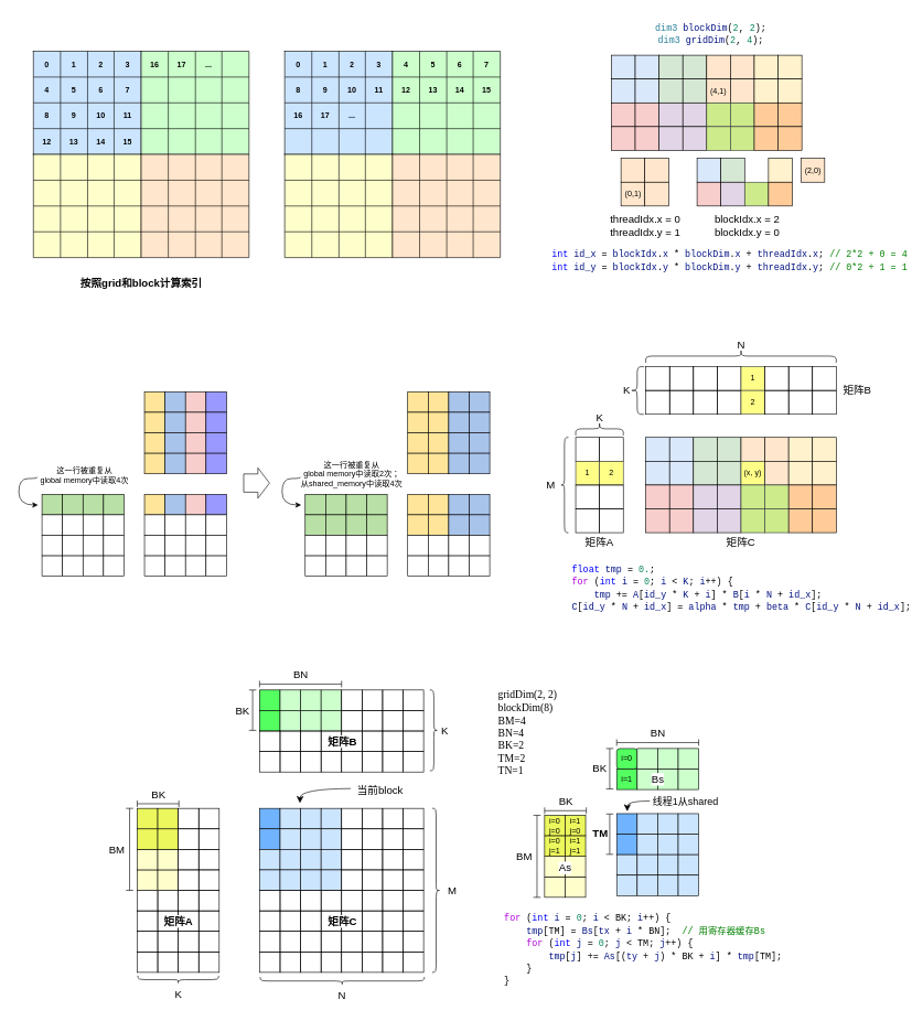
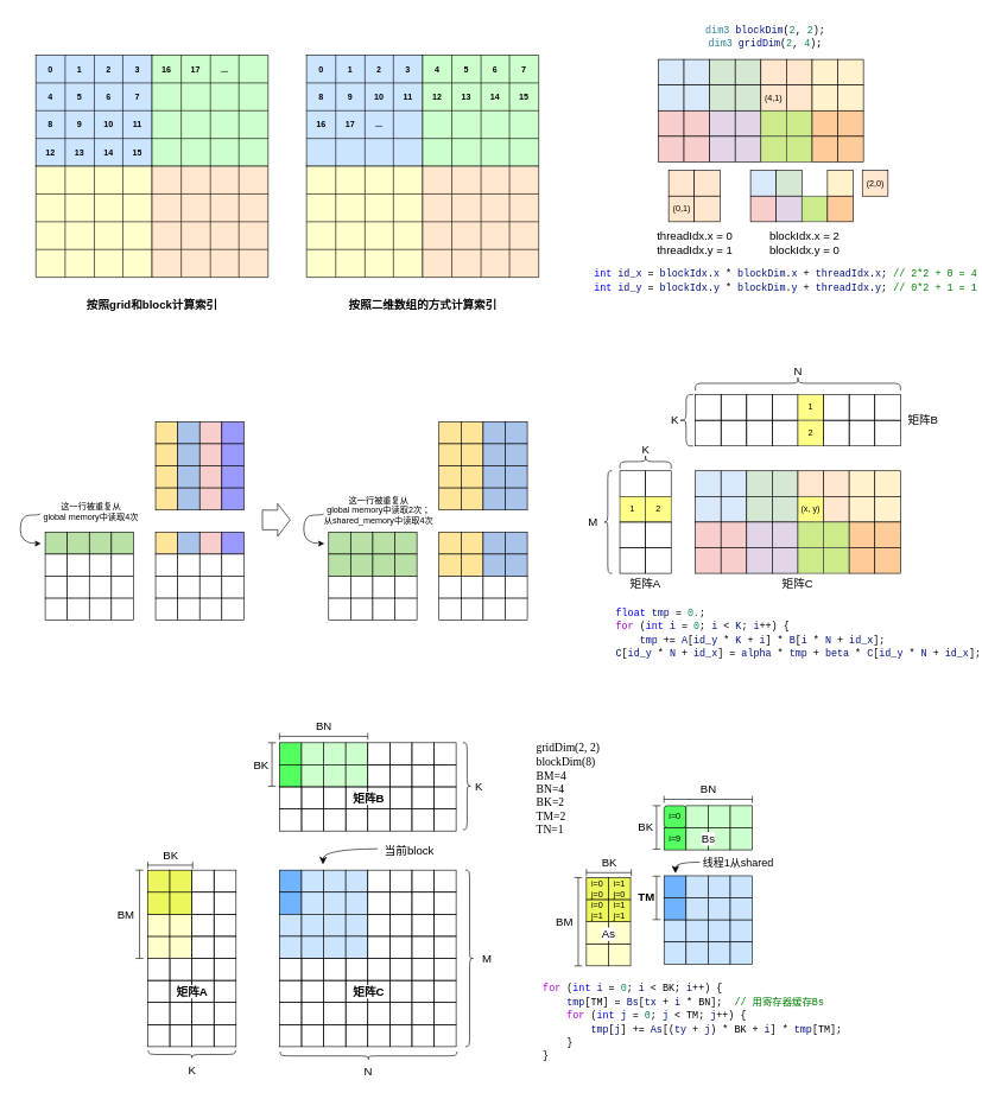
+ <mxCell id="401" value="&lt;font style=&quot;font-size: 16px;&quot;&gt;&lt;b&gt;按照二维数组的方式计算索引&lt;/b&gt;&lt;/font&gt;" style="text;html=1;align=center;verticalAlign=middle;resizable=0;points=[];autosize=1;strokeColor=none;fillColor=none;" parent="228" vertex="1"><mxGeometry x="447" y="354" width="226" height="31" as="geometry" /></mxCell>
- <mxCell id="561" value="i=1" style="rounded=0;whiteSpace=wrap;html=1;fillColor=#54FF60;" parent="402" vertex="1"><mxGeometry x="787" y="164.5" width="31" height="31" as="geometry" /></mxCell>
+ <mxCell id="561" value="i=9" style="rounded=0;whiteSpace=wrap;html=1;fillColor=#54FF60;" parent="402" vertex="1"><mxGeometry x="787" y="164.5" width="31" height="31" as="geometry" /></mxCell>
